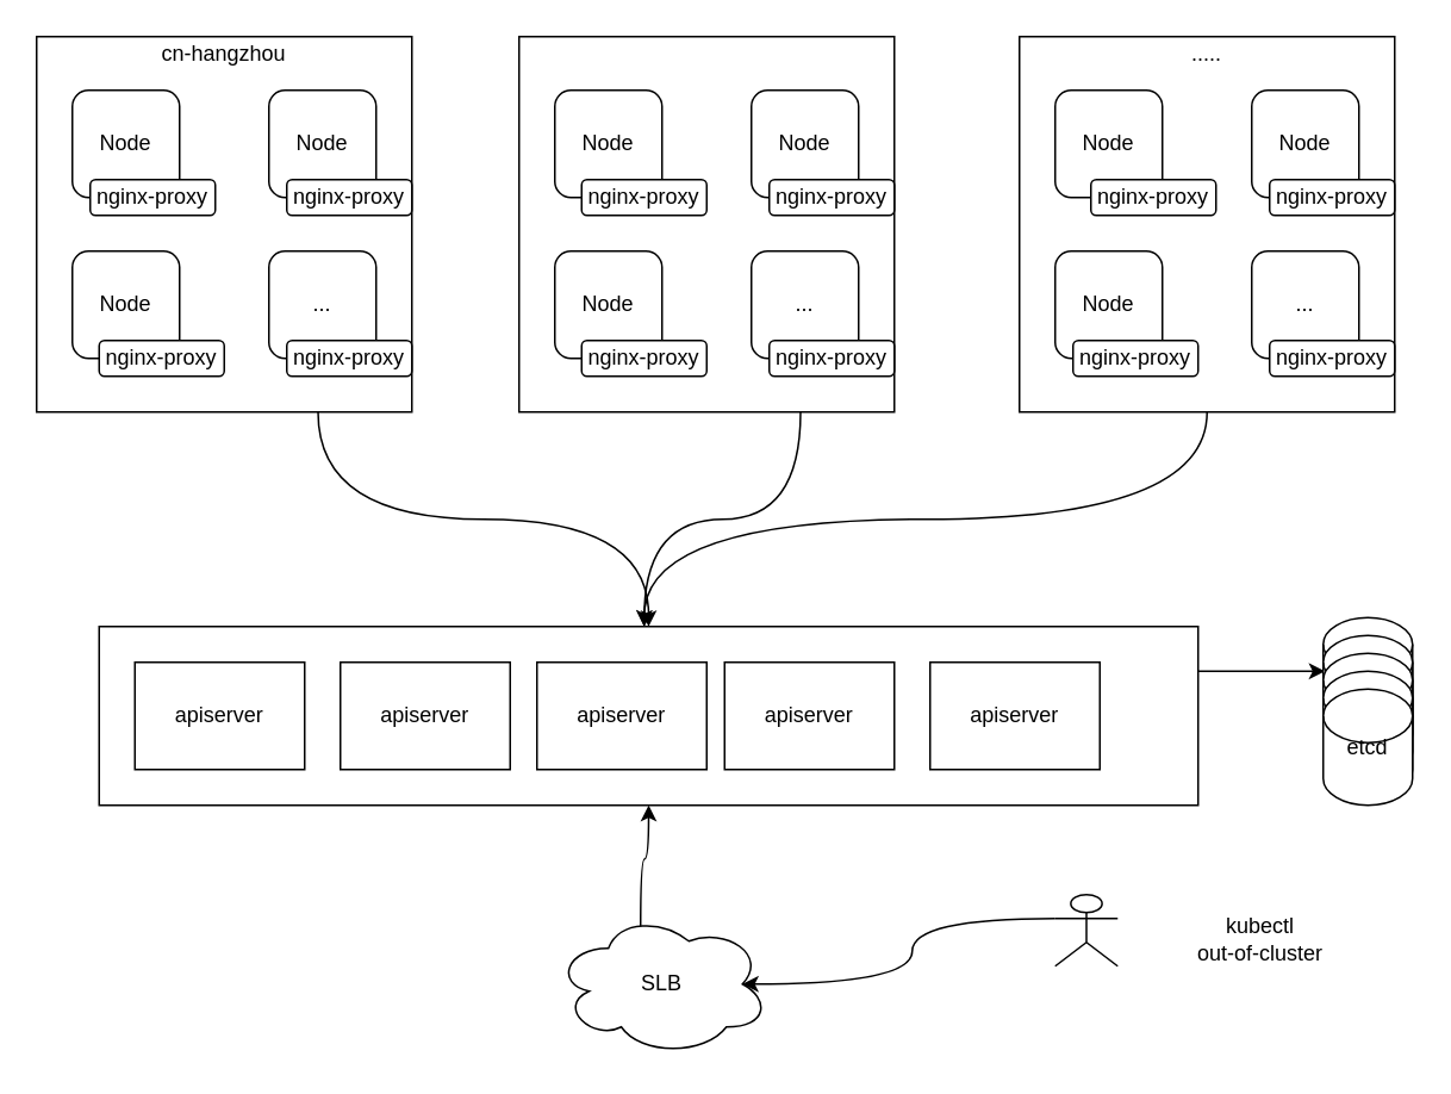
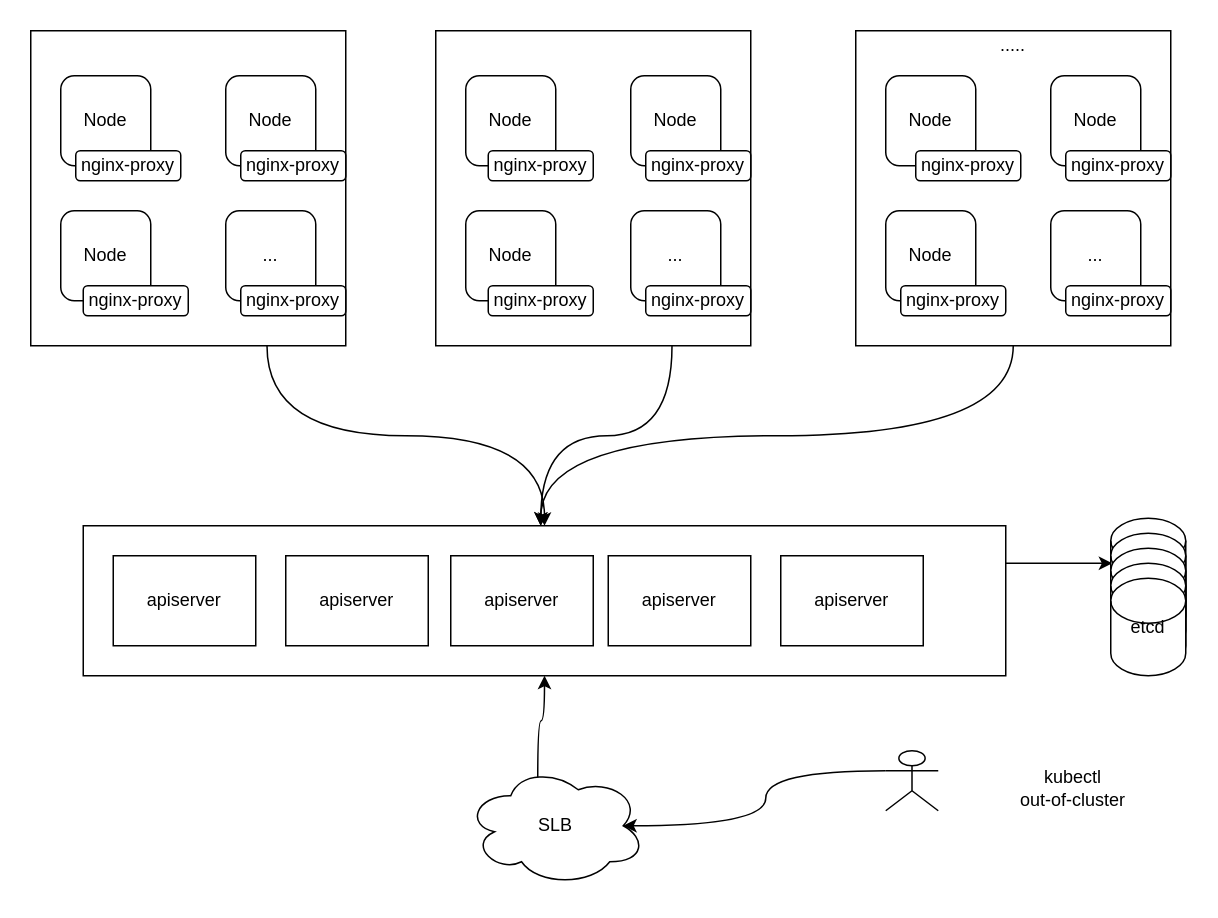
- <mxCell id="8" value="cn-hangzhou" style="text;html=1;strokeColor=none;fillColor=none;align=center;verticalAlign=middle;whiteSpace=wrap;rounded=0;" vertex="1" parent="1"><mxGeometry x="75" y="20" width="100" height="20" as="geometry" /></mxCell>
- <mxCell id="50" value="kubectl&lt;br&gt;out-of-cluster" style="text;html=1;strokeColor=none;fillColor=none;align=center;verticalAlign=middle;whiteSpace=wrap;rounded=0;" vertex="1" parent="1"><mxGeometry x="650" y="510" width="110" height="30" as="geometry" /></mxCell>
+ <mxCell id="50" value="kubectl&lt;br&gt;out-of-cluster" style="text;html=1;strokeColor=none;fillColor=none;align=center;verticalAlign=middle;whiteSpace=wrap;rounded=0;" vertex="1" parent="1"><mxGeometry x="660" y="510" width="110" height="30" as="geometry" /></mxCell>
